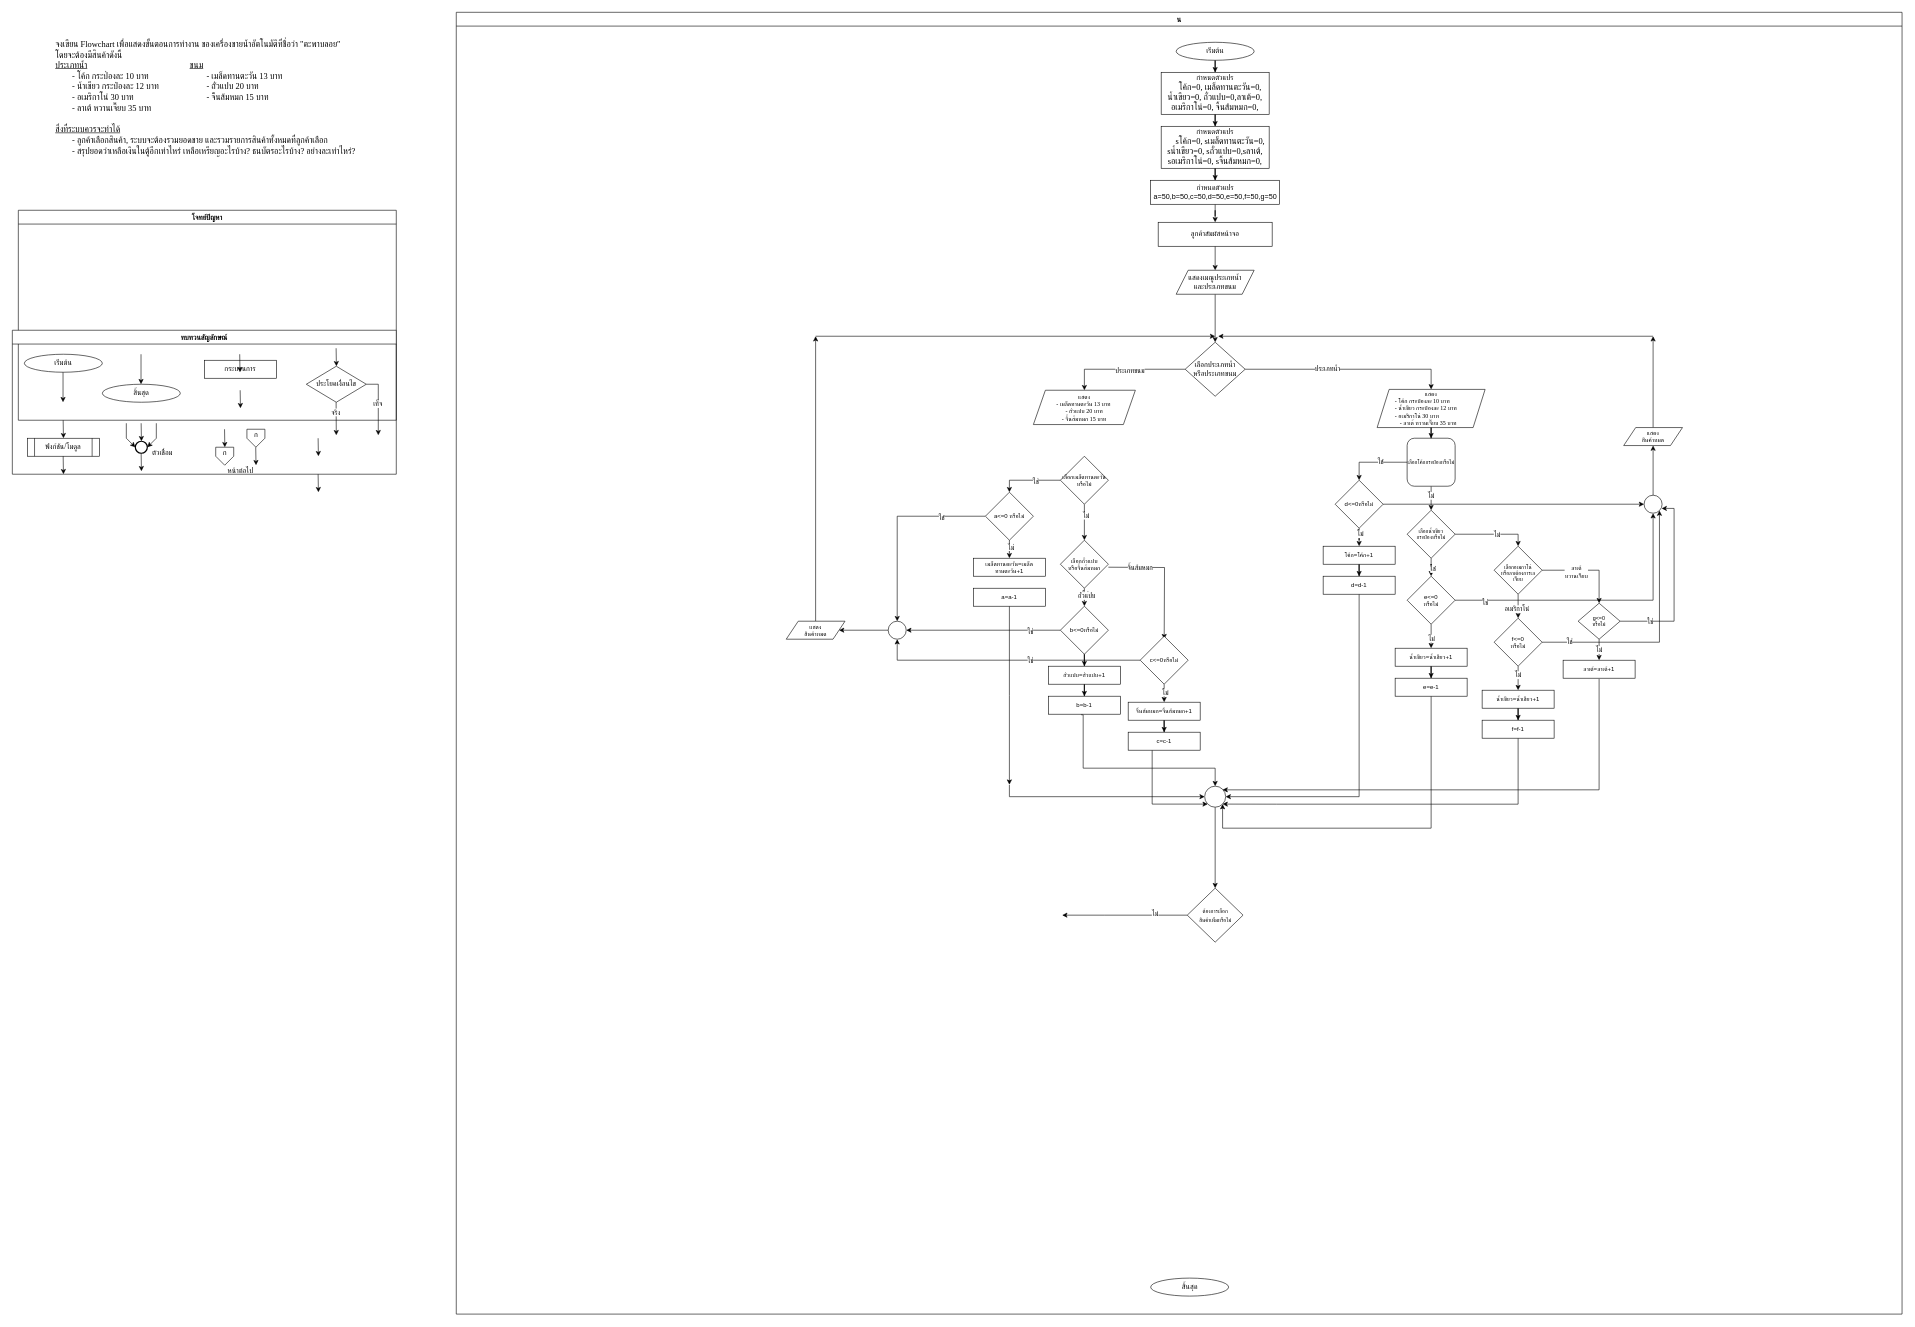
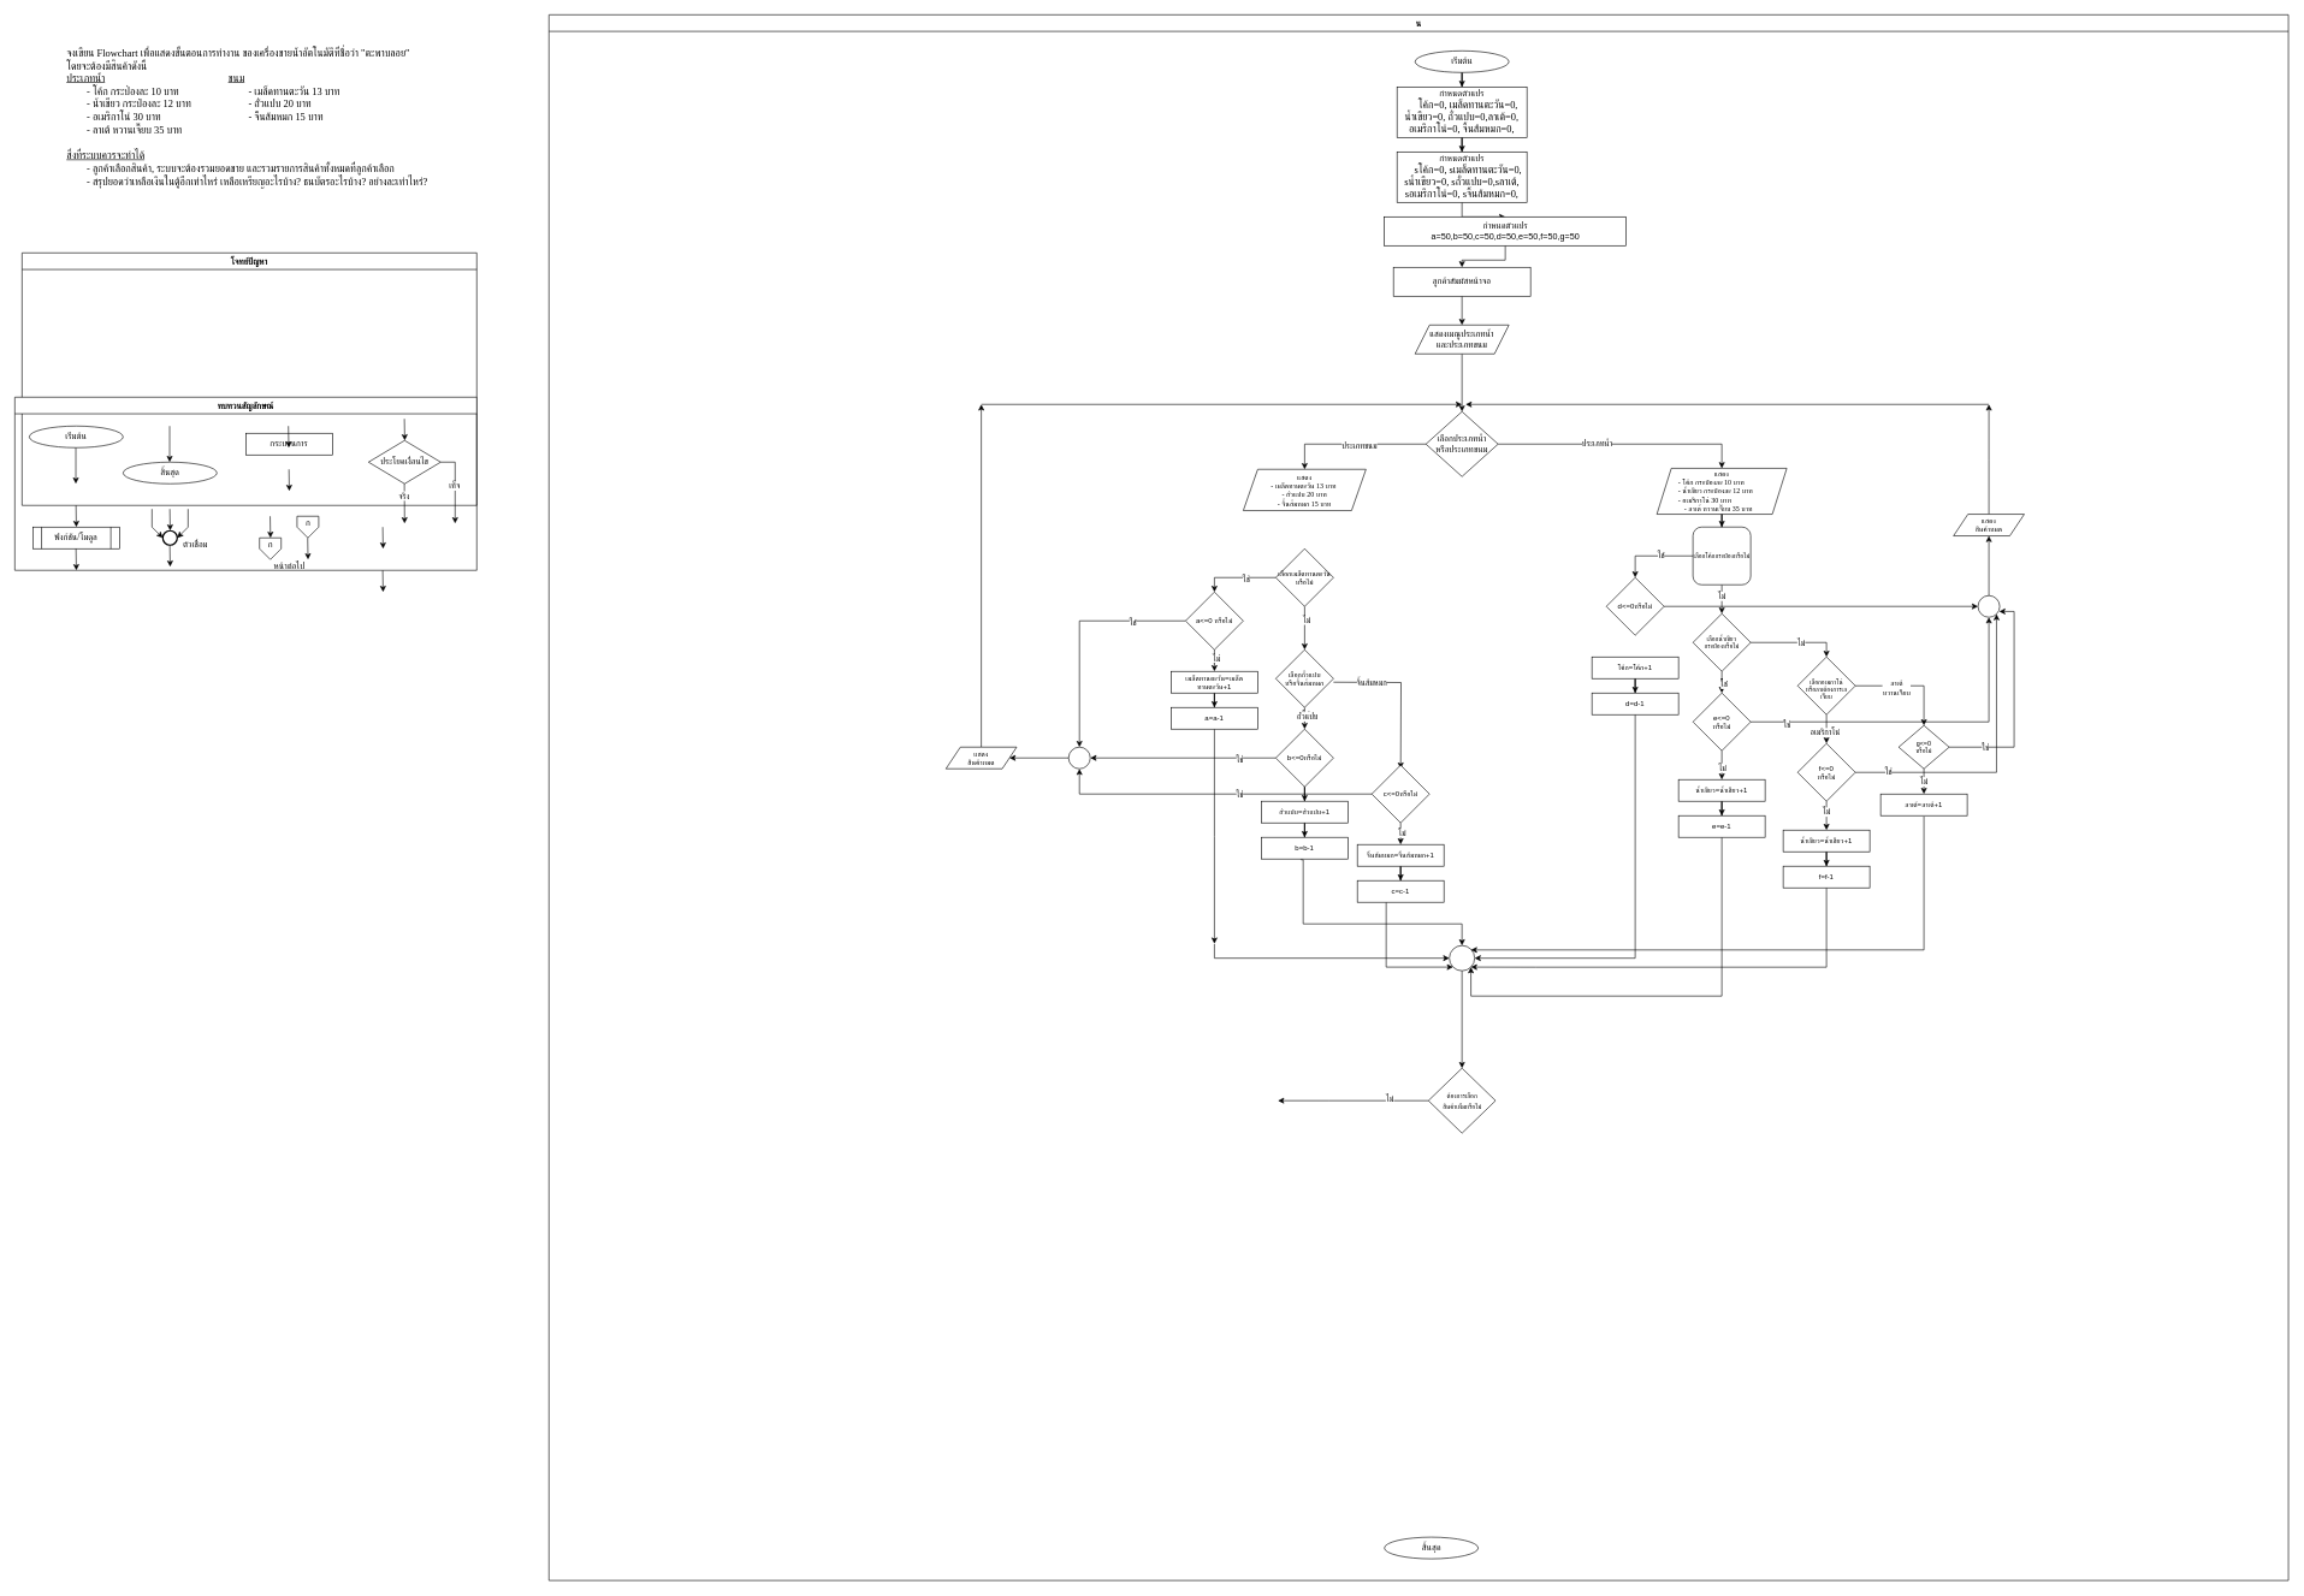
- <mxCell id="66" value="&lt;div&gt;&lt;br&gt;&lt;/div&gt;กำหนดตัวแปร&lt;div&gt;a=50,b=50,c=50,d=50,e=50,f=50,g=50&lt;/div&gt;&lt;div&gt;&lt;br&gt;&lt;/div&gt;" style="rounded=0;whiteSpace=wrap;html=1;" parent="35" vertex="1"><mxGeometry x="1157.5" y="280" width="215" height="40" as="geometry" /></mxCell>
+ <mxCell id="66" value="&lt;div&gt;&lt;br&gt;&lt;/div&gt;กำหนดตัวแปร&lt;div&gt;a=50,b=50,c=50,d=50,e=50,f=50,g=50&lt;/div&gt;&lt;div&gt;&lt;br&gt;&lt;/div&gt;" style="rounded=0;whiteSpace=wrap;html=1;" parent="35" vertex="1"><mxGeometry x="1157.5" y="280" width="335" height="40" as="geometry" /></mxCell>
- <mxCell id="109" value="" style="edgeStyle=orthogonalEdgeStyle;rounded=0;orthogonalLoop=1;jettySize=auto;html=1;" edge="1" parent="35" source="112" target="119"><mxGeometry relative="1" as="geometry" /></mxCell>
- <mxCell id="110" value="ไม่" style="edgeLabel;html=1;align=center;verticalAlign=middle;resizable=0;points=[];" vertex="1" connectable="0" parent="109"><mxGeometry x="0.215" y="1" relative="1" as="geometry"><mxPoint as="offset" /></mxGeometry></mxCell>
+ <mxCell id="78" value="" style="edgeStyle=orthogonalEdgeStyle;rounded=0;orthogonalLoop=1;jettySize=auto;html=1;" parent="35" source="79" target="83" edge="1"><mxGeometry relative="1" as="geometry" /></mxCell>
